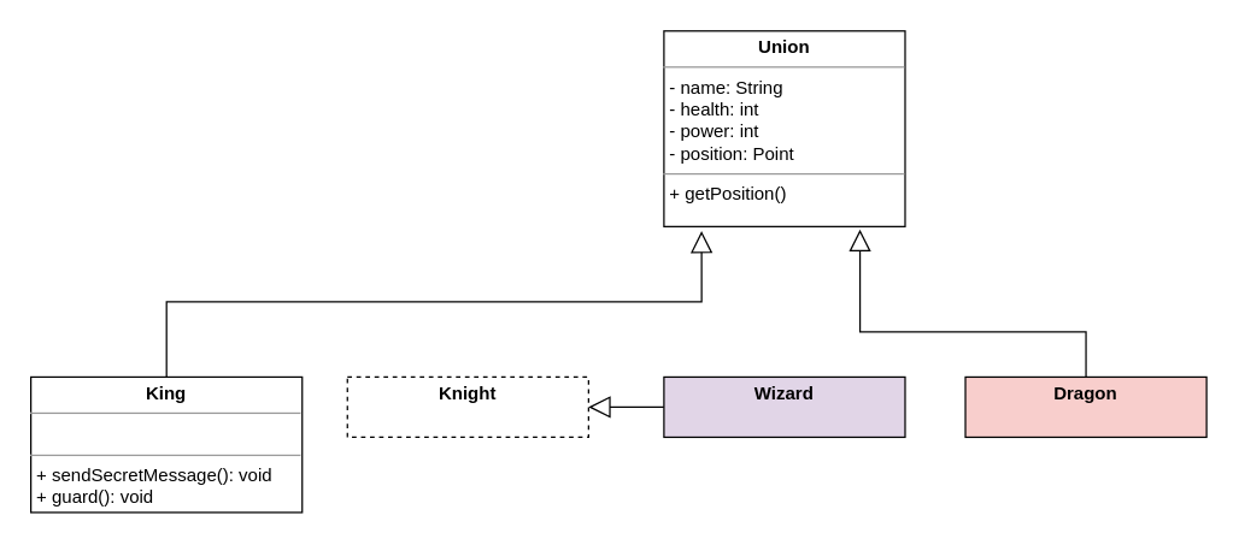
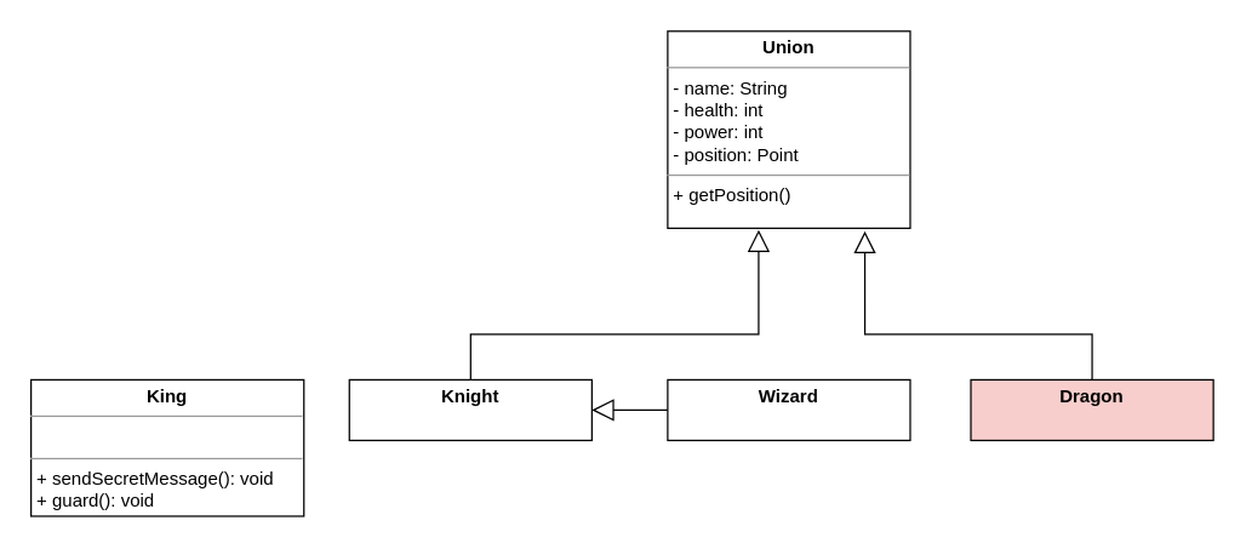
- <mxCell id="9" style="edgeStyle=orthogonalEdgeStyle;rounded=0;orthogonalLoop=1;jettySize=auto;html=1;entryX=0.156;entryY=1.023;entryDx=0;entryDy=0;entryPerimeter=0;endArrow=block;endFill=0;endSize=12;" edge="1" parent="1" source="10" target="2"><mxGeometry relative="1" as="geometry"><Array as="points"><mxPoint x="110" y="200" /><mxPoint x="465" y="200" /></Array></mxGeometry></mxCell>
+ <mxCell id="5" style="edgeStyle=orthogonalEdgeStyle;rounded=0;orthogonalLoop=1;jettySize=auto;html=1;entryX=0.375;entryY=1.008;entryDx=0;entryDy=0;entryPerimeter=0;endArrow=block;endFill=0;endSize=12;" edge="1" parent="1" source="6" target="2"><mxGeometry relative="1" as="geometry"><Array as="points"><mxPoint x="310" y="220" /><mxPoint x="500" y="220" /></Array></mxGeometry></mxCell>
- <mxCell id="6" value="&lt;p style=&quot;margin: 0px ; margin-top: 4px ; text-align: center&quot;&gt;&lt;b&gt;Knight&lt;/b&gt;&lt;/p&gt;&lt;p style=&quot;margin: 0px ; margin-left: 4px&quot;&gt;&lt;br&gt;&lt;/p&gt;" style="verticalAlign=top;align=left;overflow=fill;fontSize=12;fontFamily=Helvetica;html=1;dashed=1;" parent="1" vertex="1"><mxGeometry x="230" y="250" width="160" height="40" as="geometry" /></mxCell>
+ <mxCell id="6" value="&lt;p style=&quot;margin: 0px ; margin-top: 4px ; text-align: center&quot;&gt;&lt;b&gt;Knight&lt;/b&gt;&lt;/p&gt;&lt;p style=&quot;margin: 0px ; margin-left: 4px&quot;&gt;&lt;br&gt;&lt;/p&gt;" style="verticalAlign=top;align=left;overflow=fill;fontSize=12;fontFamily=Helvetica;html=1;" parent="1" vertex="1"><mxGeometry x="230" y="250" width="160" height="40" as="geometry" /></mxCell>
- <mxCell id="4" value="&lt;p style=&quot;margin: 0px ; margin-top: 4px ; text-align: center&quot;&gt;&lt;b&gt;Wizard&lt;/b&gt;&lt;/p&gt;" style="verticalAlign=top;align=left;overflow=fill;fontSize=12;fontFamily=Helvetica;html=1;fillColor=#e1d5e7;" parent="1" vertex="1"><mxGeometry x="440" y="250" width="160" height="40" as="geometry" /></mxCell>
+ <mxCell id="4" value="&lt;p style=&quot;margin: 0px ; margin-top: 4px ; text-align: center&quot;&gt;&lt;b&gt;Wizard&lt;/b&gt;&lt;/p&gt;" style="verticalAlign=top;align=left;overflow=fill;fontSize=12;fontFamily=Helvetica;html=1;" parent="1" vertex="1"><mxGeometry x="440" y="250" width="160" height="40" as="geometry" /></mxCell>
